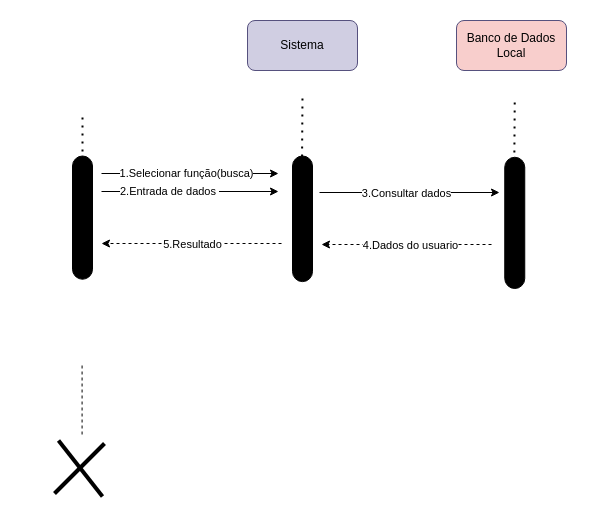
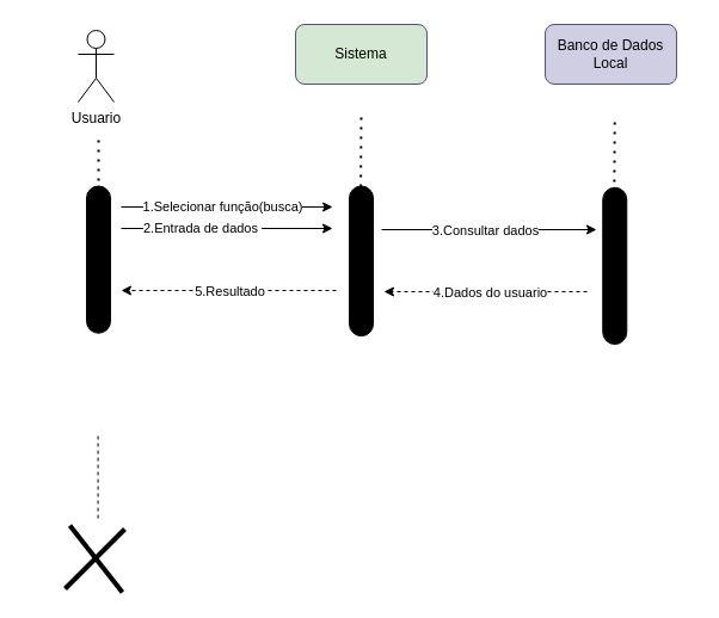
- <mxCell id="3" value="Sistema" style="rounded=1;whiteSpace=wrap;html=1;fillColor=#d0cee2;strokeColor=#56517e;" vertex="1" parent="1"><mxGeometry x="247" y="20" width="110" height="50" as="geometry" /></mxCell>
+ <mxCell id="3" value="Sistema" style="rounded=1;whiteSpace=wrap;html=1;fillColor=#d5e8d4;strokeColor=#56517e;" vertex="1" parent="1"><mxGeometry x="247" y="20" width="110" height="50" as="geometry" /></mxCell>
- <mxCell id="10" value="Banco de Dados&lt;br&gt;Local" style="rounded=1;whiteSpace=wrap;html=1;fillColor=#f8cecc;strokeColor=#56517e;" vertex="1" parent="1"><mxGeometry x="456" y="20" width="110" height="50" as="geometry" /></mxCell>
+ <mxCell id="10" value="Banco de Dados&lt;br&gt;Local" style="rounded=1;whiteSpace=wrap;html=1;fillColor=#d0cee2;strokeColor=#56517e;" vertex="1" parent="1"><mxGeometry x="456" y="20" width="110" height="50" as="geometry" /></mxCell>
+ <mxCell id="2" value="Usuario" style="shape=umlActor;verticalLabelPosition=bottom;verticalAlign=top;html=1;outlineConnect=0;" vertex="1" parent="1"><mxGeometry x="65" y="25" width="30" height="60" as="geometry" /></mxCell>
